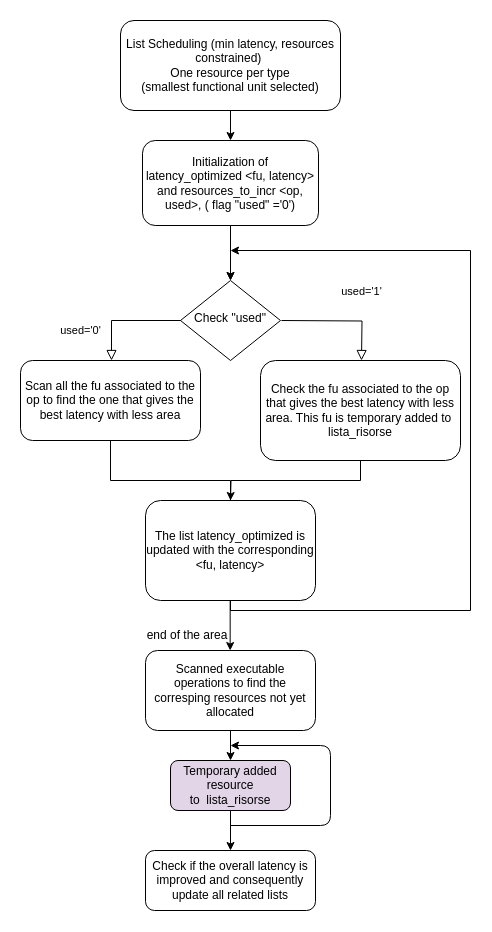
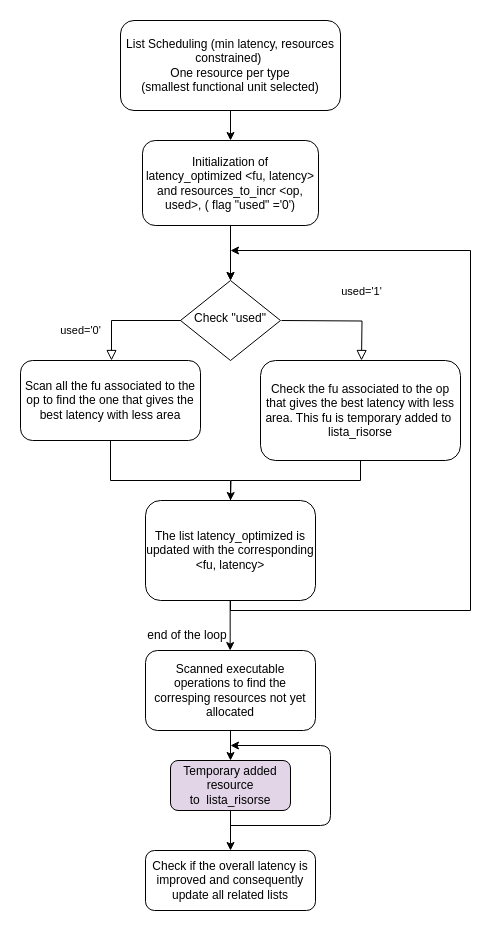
- <mxCell id="19" value="end of the area" style="text;html=1;strokeColor=none;fillColor=none;align=center;verticalAlign=middle;whiteSpace=wrap;rounded=0;" parent="1" vertex="1"><mxGeometry x="142" y="625" width="90" height="20" as="geometry" /></mxCell>
+ <mxCell id="19" value="end of the loop" style="text;html=1;strokeColor=none;fillColor=none;align=center;verticalAlign=middle;whiteSpace=wrap;rounded=0;" parent="1" vertex="1"><mxGeometry x="142" y="625" width="90" height="20" as="geometry" /></mxCell>
